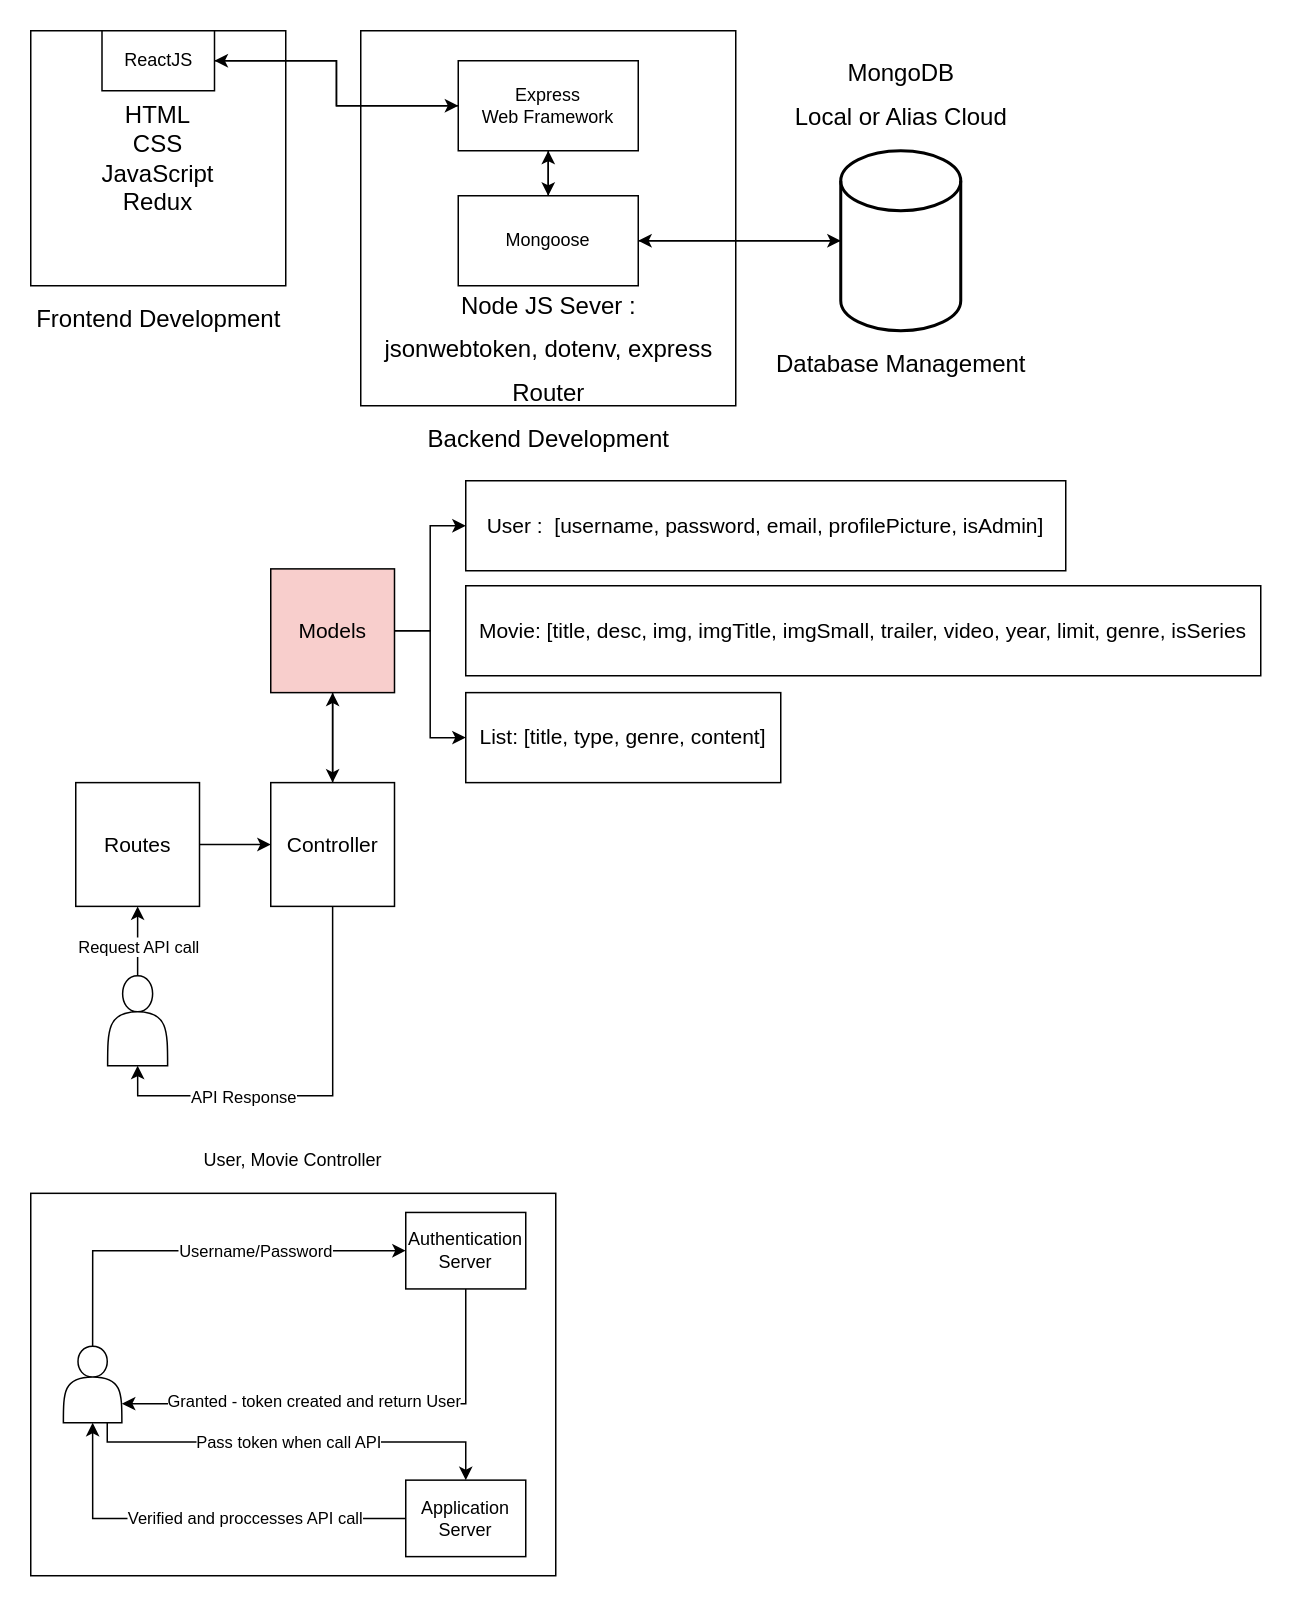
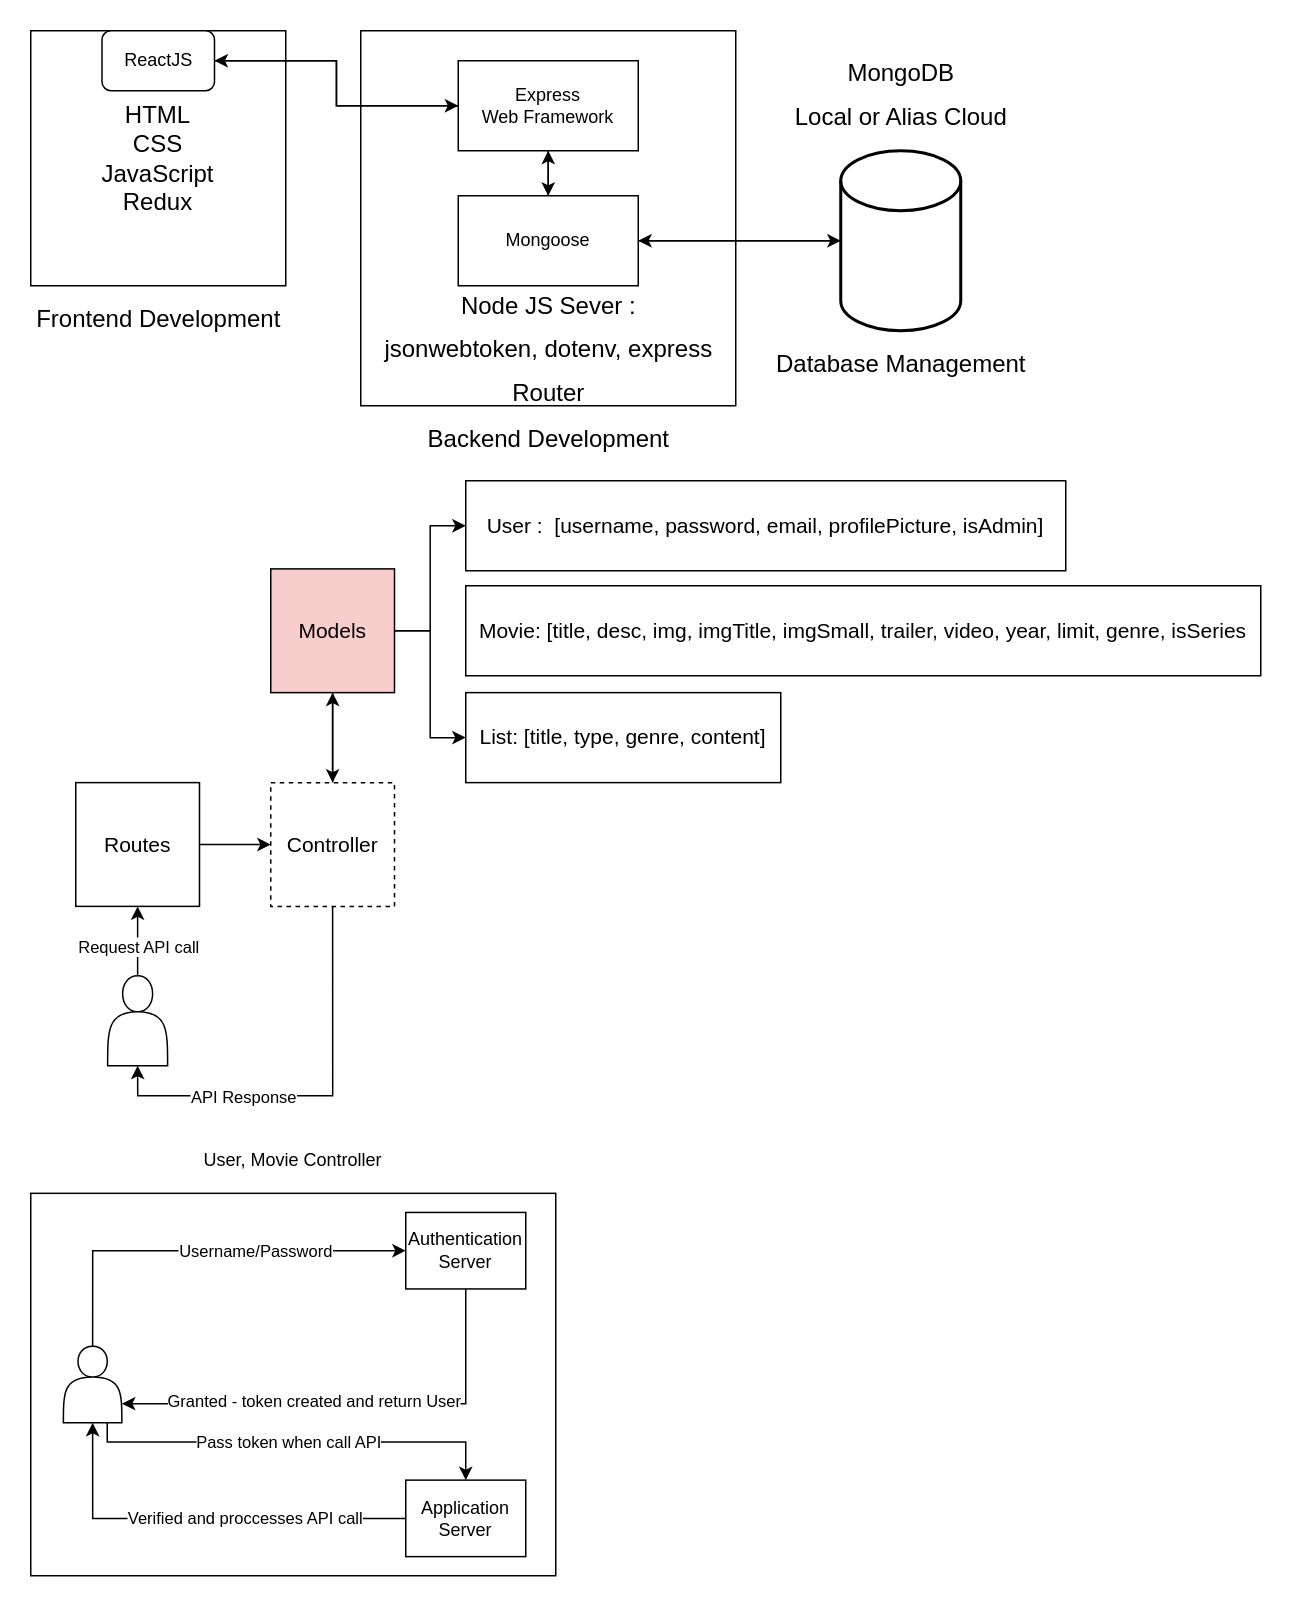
- <mxCell id="25" value="ReactJS" style="rounded=0;whiteSpace=wrap;html=1;" parent="23" vertex="1"><mxGeometry x="47.5" width="75" height="40" as="geometry" /></mxCell>
+ <mxCell id="25" value="ReactJS" style="whiteSpace=wrap;html=1;rounded=1;" parent="23" vertex="1"><mxGeometry x="47.5" width="75" height="40" as="geometry" /></mxCell>
- <mxCell id="51" value="&lt;font style=&quot;font-size: 14px&quot;&gt;Controller&lt;br&gt;&lt;/font&gt;" style="whiteSpace=wrap;html=1;aspect=fixed;" parent="41" vertex="1"><mxGeometry x="130" y="201.25" width="82.5" height="82.5" as="geometry" /></mxCell>
+ <mxCell id="51" value="&lt;font style=&quot;font-size: 14px&quot;&gt;Controller&lt;br&gt;&lt;/font&gt;" style="whiteSpace=wrap;html=1;aspect=fixed;dashed=1;" parent="41" vertex="1"><mxGeometry x="130" y="201.25" width="82.5" height="82.5" as="geometry" /></mxCell>
